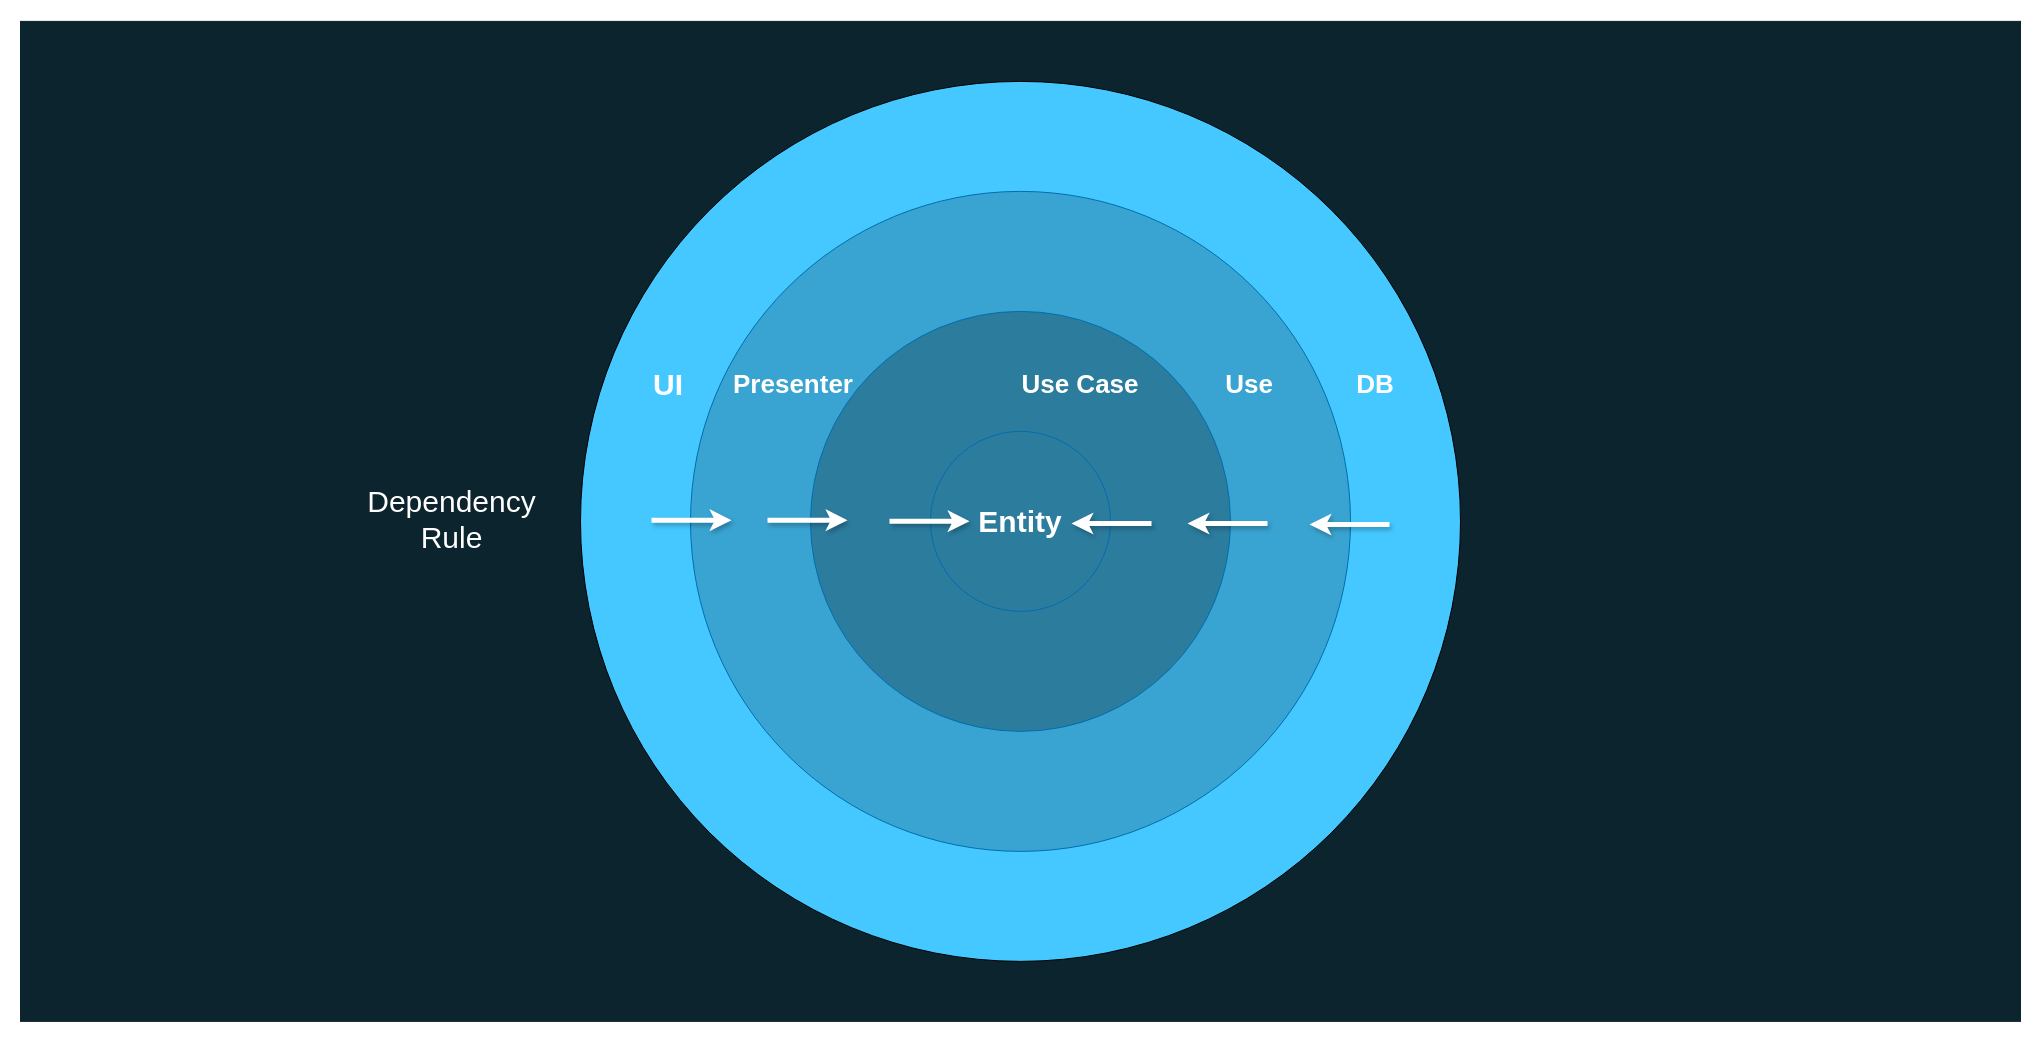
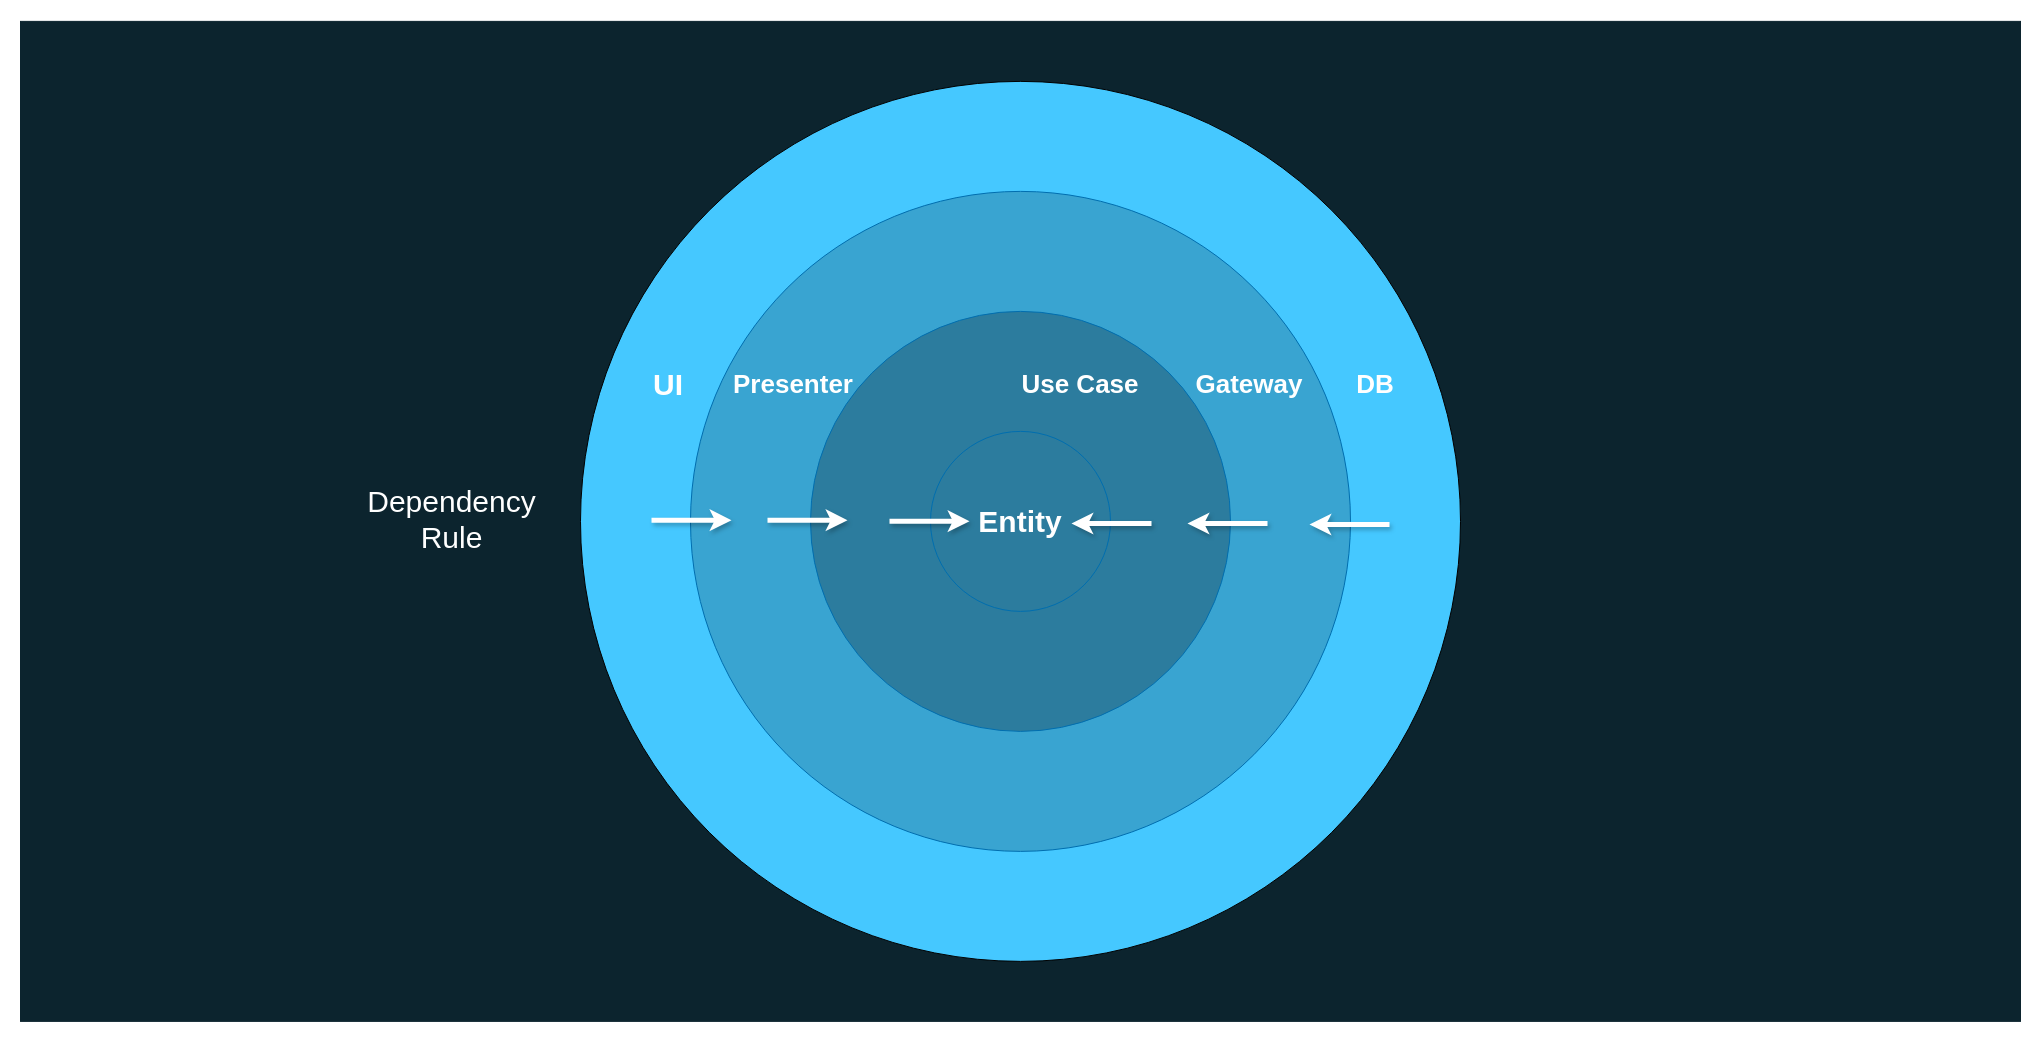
- <mxCell id="9" value="Use" style="text;html=1;strokeColor=none;fillColor=none;align=center;verticalAlign=middle;whiteSpace=wrap;rounded=0;fontSize=26;fontStyle=1;fontColor=#FFFFFF;" parent="1" vertex="1"><mxGeometry x="1190" y="343.88" width="118" height="80" as="geometry" /></mxCell>
+ <mxCell id="9" value="Gateway" style="text;html=1;strokeColor=none;fillColor=none;align=center;verticalAlign=middle;whiteSpace=wrap;rounded=0;fontSize=26;fontStyle=1;fontColor=#FFFFFF;" parent="1" vertex="1"><mxGeometry x="1190" y="343.88" width="118" height="80" as="geometry" /></mxCell>
